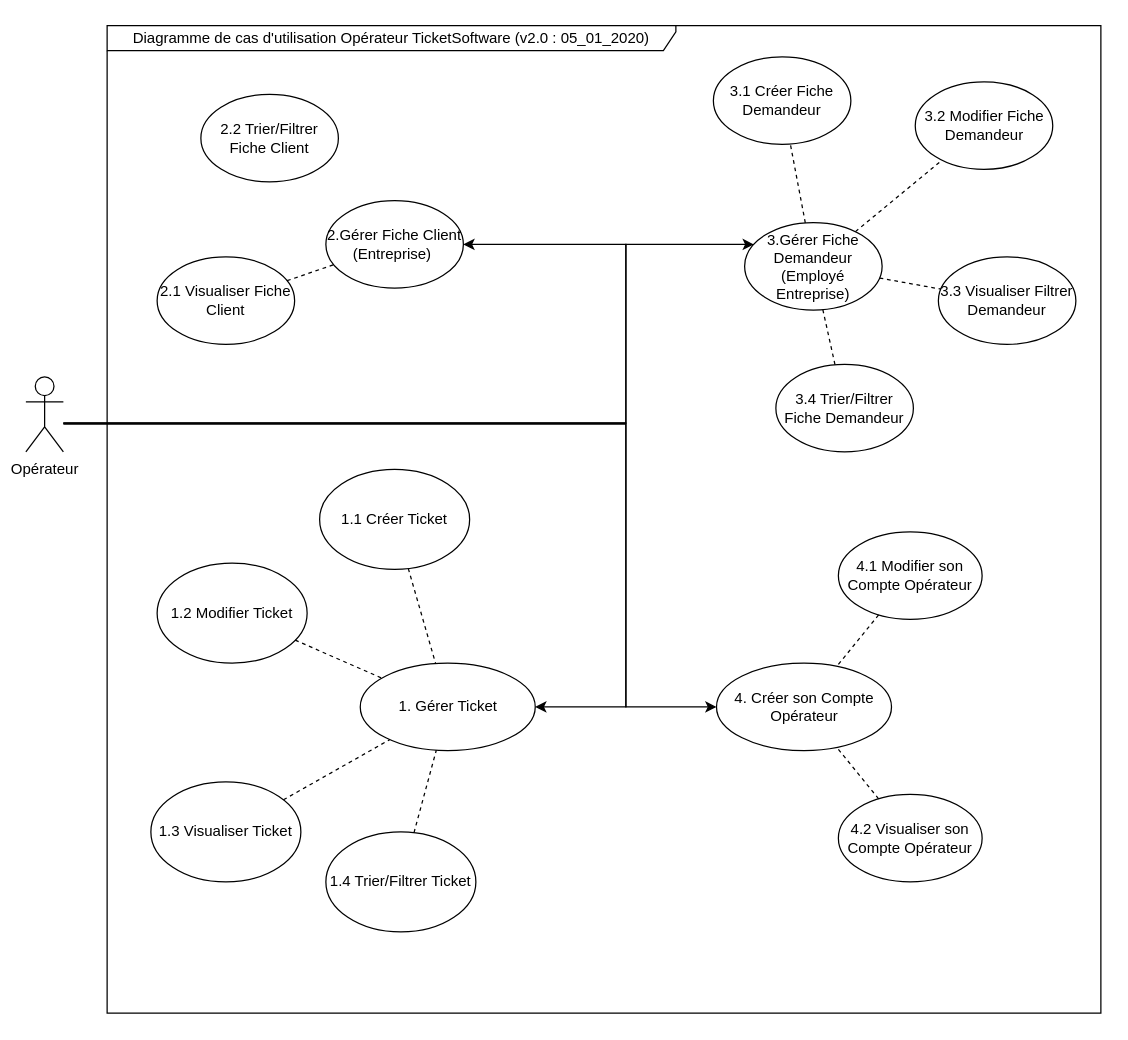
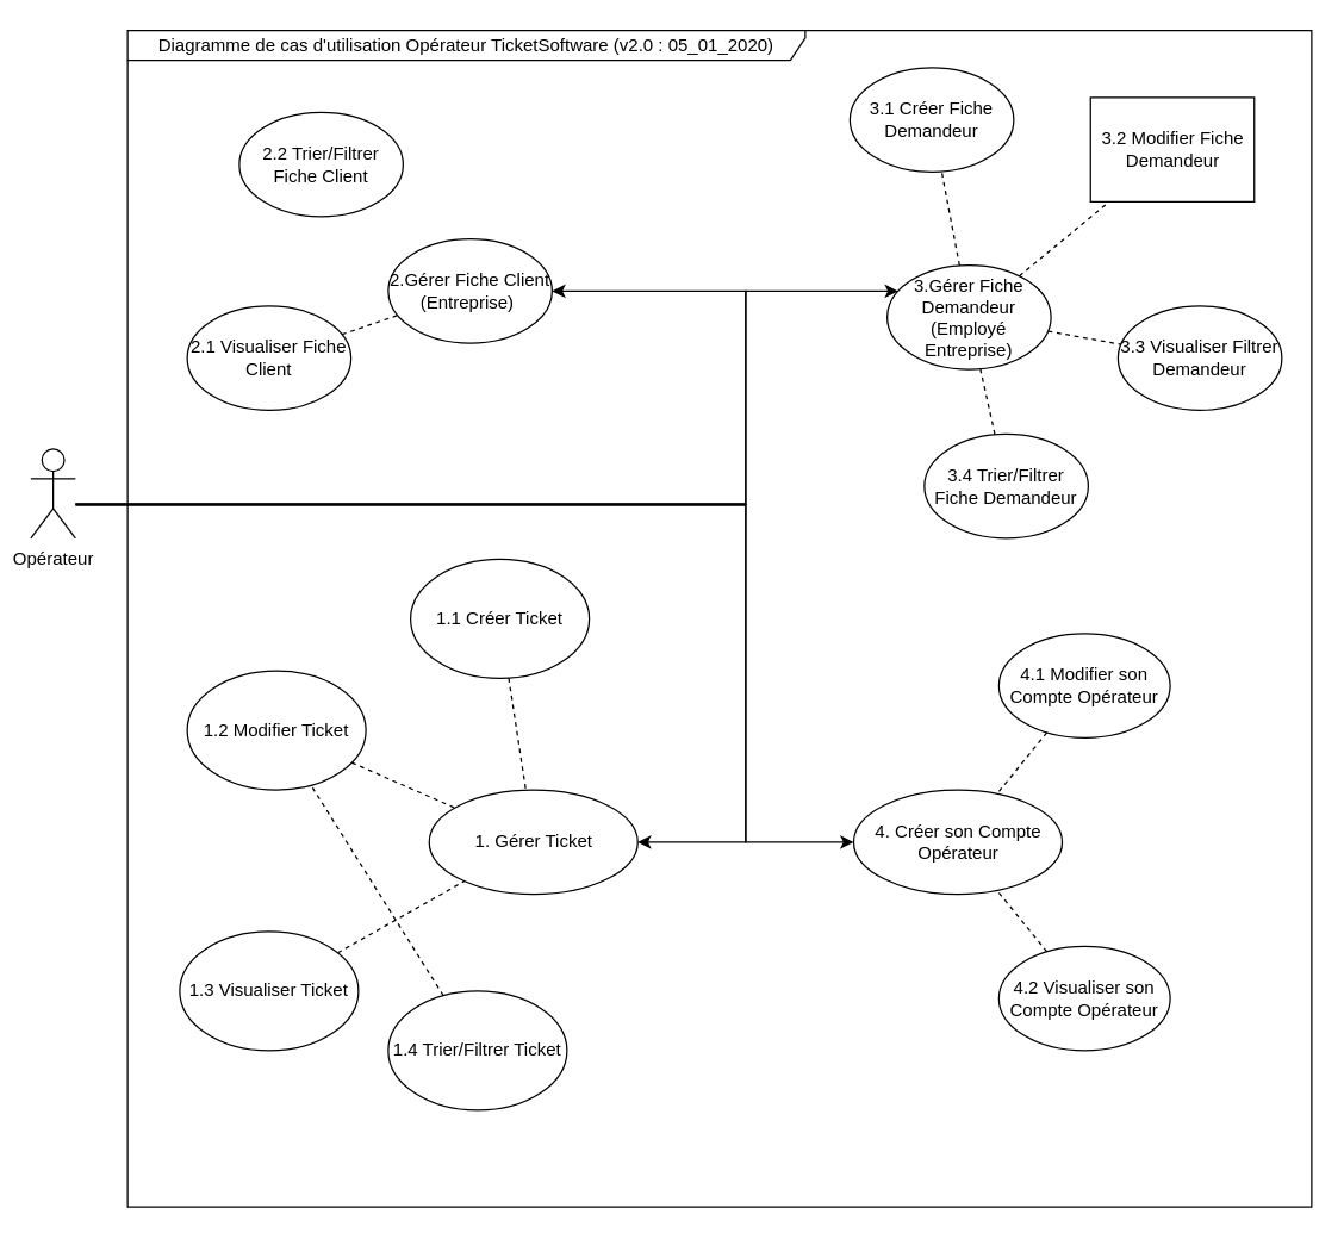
- <mxCell id="22" value="3.2 Modifier Fiche Demandeur" style="ellipse;whiteSpace=wrap;html=1;" parent="1" vertex="1"><mxGeometry x="731.5" y="65" width="110" height="70" as="geometry" /></mxCell>
+ <mxCell id="22" value="3.2 Modifier Fiche Demandeur" style="whiteSpace=wrap;html=1;rounded=0;" parent="1" vertex="1"><mxGeometry x="731.5" y="65" width="110" height="70" as="geometry" /></mxCell>
- <mxCell id="8" value="1.1 Créer Ticket" style="ellipse;whiteSpace=wrap;html=1;" parent="1" vertex="1"><mxGeometry x="255" y="375" width="120" height="80" as="geometry" /></mxCell>
+ <mxCell id="8" value="1.1 Créer Ticket" style="ellipse;whiteSpace=wrap;html=1;" parent="1" vertex="1"><mxGeometry x="275" y="375" width="120" height="80" as="geometry" /></mxCell>
- <mxCell id="15" value="" style="endArrow=none;dashed=1;html=1;" parent="1" source="11" target="6" edge="1"><mxGeometry width="50" height="50" relative="1" as="geometry"><mxPoint x="567.389" y="536.84" as="sourcePoint" /><mxPoint x="494.415" y="488.032" as="targetPoint" /></mxGeometry></mxCell>
+ <mxCell id="15" value="" style="endArrow=none;dashed=1;html=1;" parent="1" source="11" target="9" edge="1"><mxGeometry width="50" height="50" relative="1" as="geometry"><mxPoint x="567.389" y="536.84" as="sourcePoint" /><mxPoint x="494.415" y="488.032" as="targetPoint" /></mxGeometry></mxCell>
